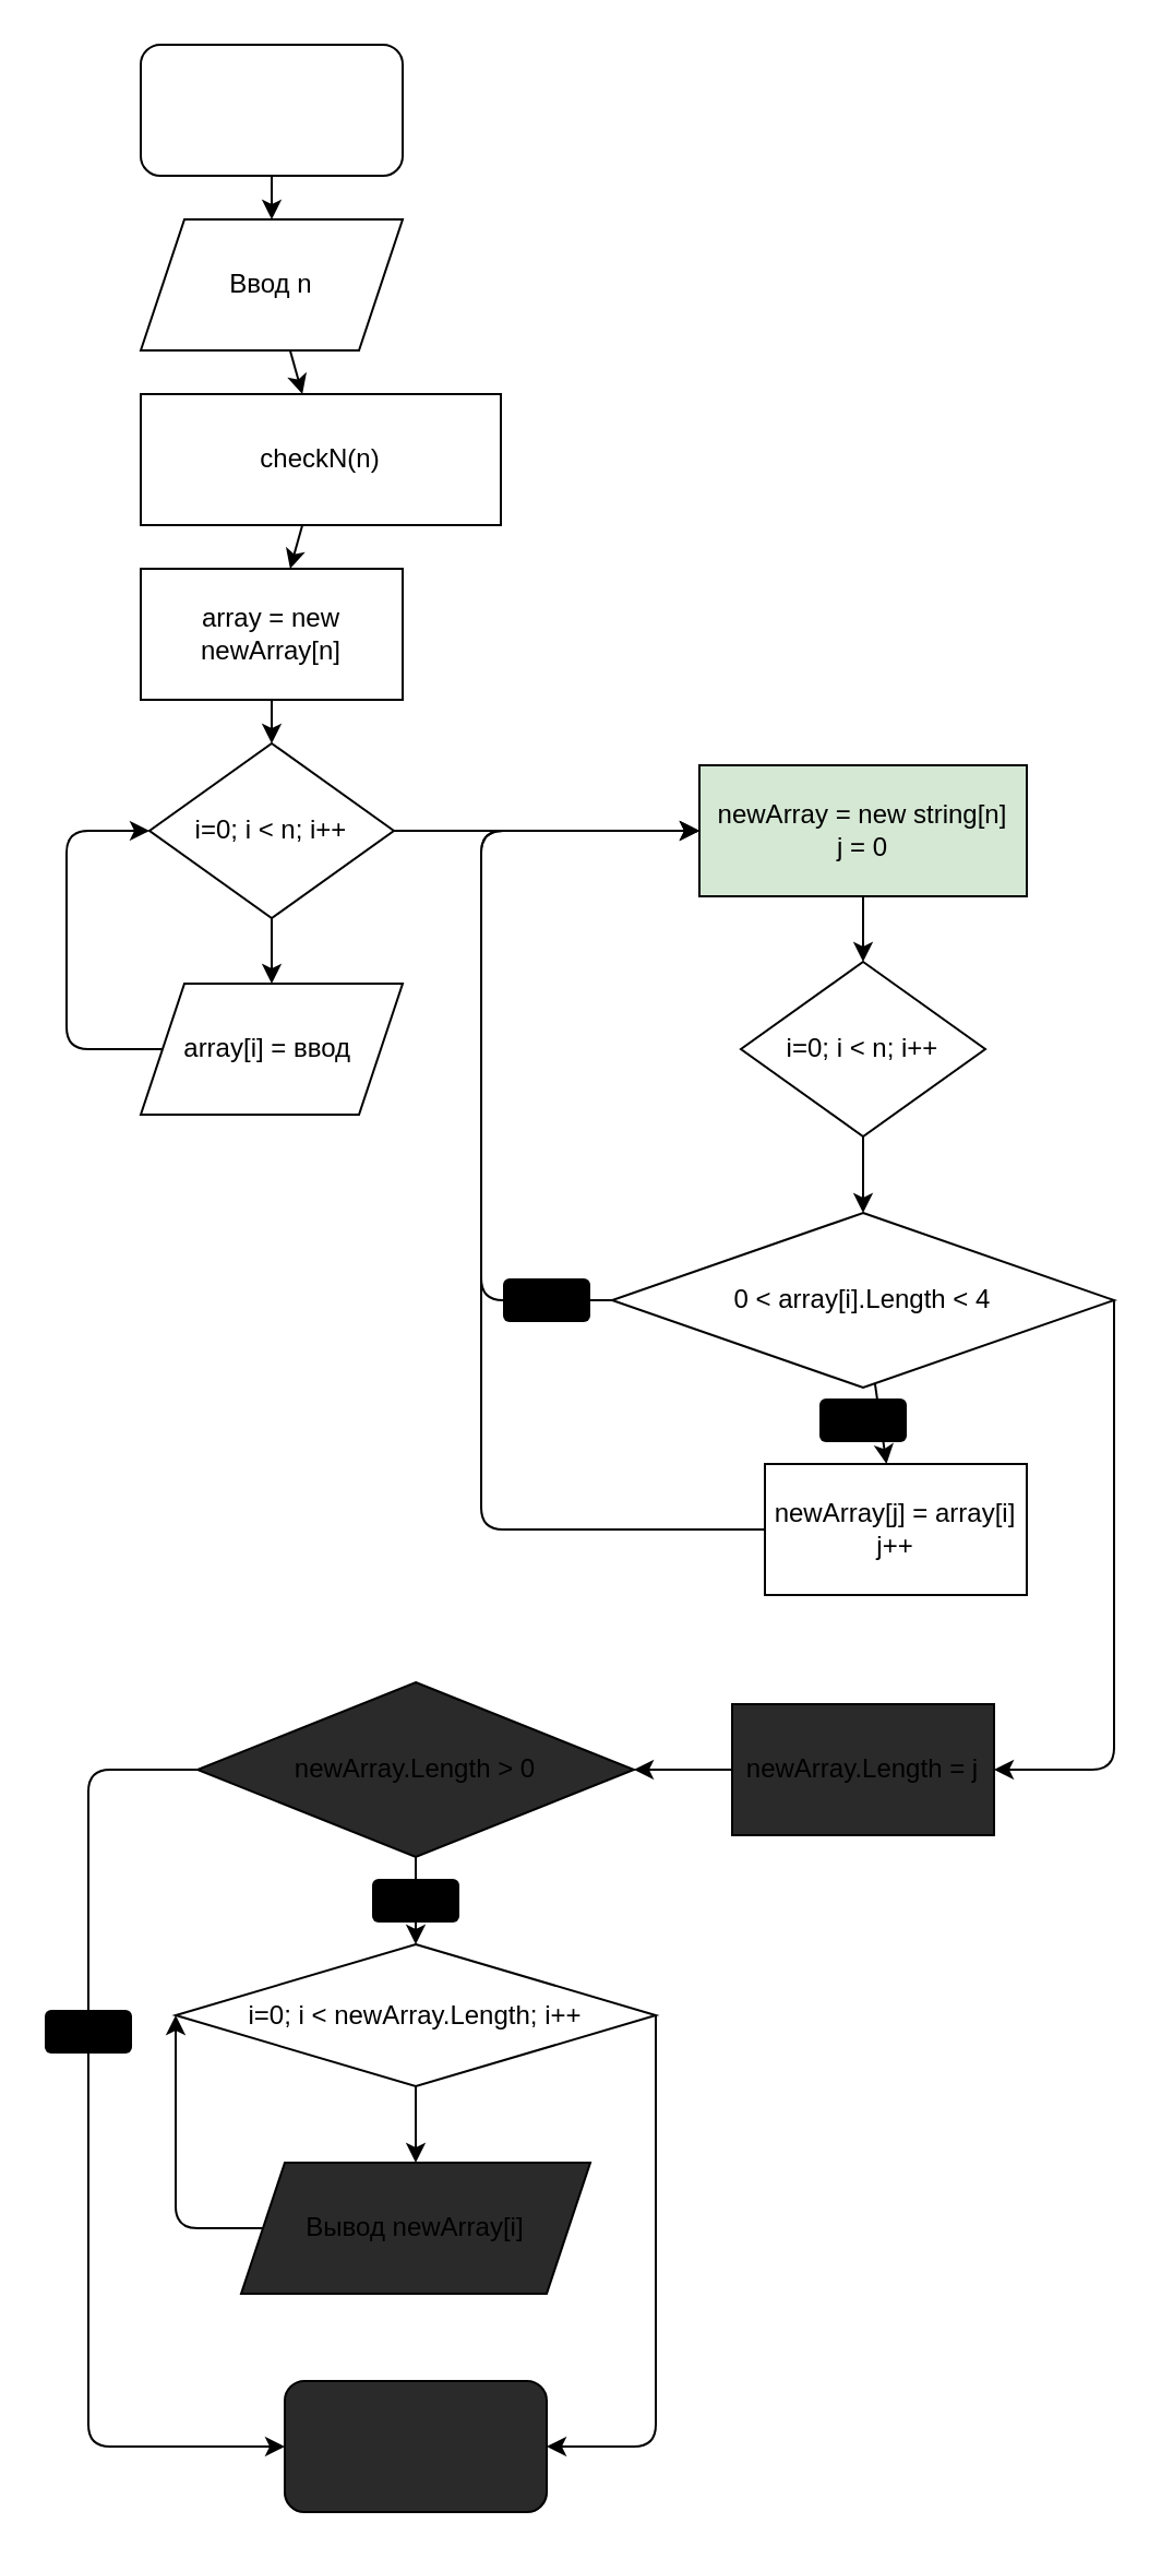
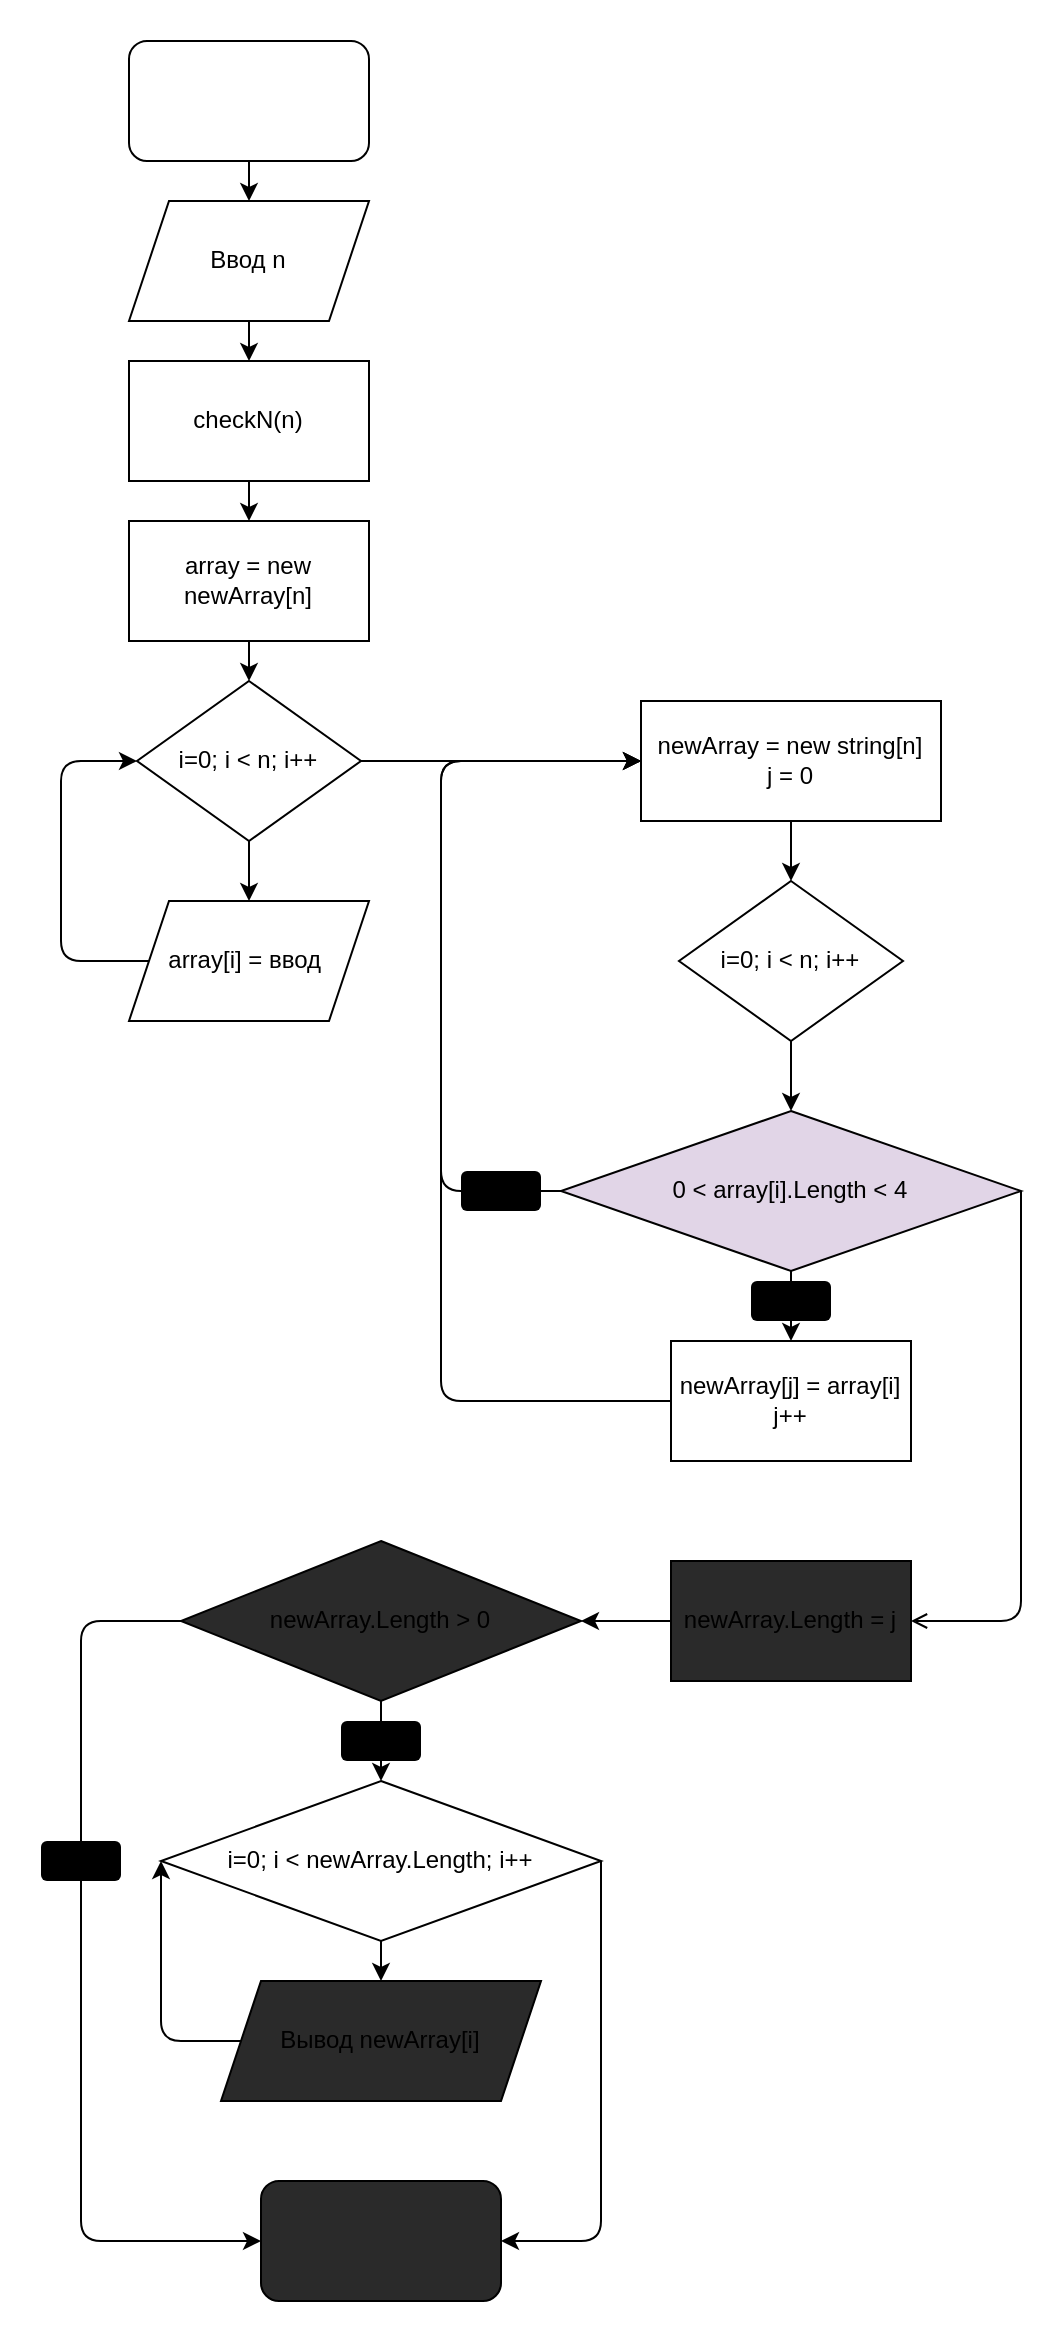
- <mxCell id="10" value="checkN(n)" style="rounded=0;whiteSpace=wrap;html=1;" vertex="1" parent="1"><mxGeometry x="64" y="180" width="165" height="60" as="geometry" /></mxCell>
+ <mxCell id="10" value="checkN(n)" style="rounded=0;whiteSpace=wrap;html=1;" vertex="1" parent="1"><mxGeometry x="64" y="180" width="120" height="60" as="geometry" /></mxCell>
- <mxCell id="16" value="newArray = new string[n]&lt;br&gt;j = 0" style="rounded=0;whiteSpace=wrap;html=1;fillColor=#d5e8d4;" vertex="1" parent="1"><mxGeometry x="320" y="350" width="150" height="60" as="geometry" /></mxCell>
+ <mxCell id="16" value="newArray = new string[n]&lt;br&gt;j = 0" style="rounded=0;whiteSpace=wrap;html=1;" vertex="1" parent="1"><mxGeometry x="320" y="350" width="150" height="60" as="geometry" /></mxCell>
- <mxCell id="22" value="0 &amp;lt; array[i].Length &amp;lt; 4" style="rhombus;whiteSpace=wrap;html=1;" vertex="1" parent="1"><mxGeometry x="280" y="555" width="230" height="80" as="geometry" /></mxCell>
+ <mxCell id="22" value="0 &amp;lt; array[i].Length &amp;lt; 4" style="rhombus;whiteSpace=wrap;html=1;fillColor=#e1d5e7;" vertex="1" parent="1"><mxGeometry x="280" y="555" width="230" height="80" as="geometry" /></mxCell>
- <mxCell id="24" value="newArray[j] = array[i]&lt;br&gt;j++" style="rounded=0;whiteSpace=wrap;html=1;" vertex="1" parent="1"><mxGeometry x="350" y="670" width="120" height="60" as="geometry" /></mxCell>
+ <mxCell id="24" value="newArray[j] = array[i]&lt;br&gt;j++" style="rounded=0;whiteSpace=wrap;html=1;" vertex="1" parent="1"><mxGeometry x="335" y="670" width="120" height="60" as="geometry" /></mxCell>
- <mxCell id="21" style="edgeStyle=none;html=1;exitX=1;exitY=0.5;exitDx=0;exitDy=0;entryX=1;entryY=0.5;entryDx=0;entryDy=0;" edge="1" parent="1" source="22" target="28"><mxGeometry relative="1" as="geometry"><mxPoint x="460" y="820" as="targetPoint" /><Array as="points"><mxPoint x="510" y="810" /><mxPoint x="460" y="810" /></Array></mxGeometry></mxCell>
+ <mxCell id="21" style="edgeStyle=none;html=1;exitX=1;exitY=0.5;exitDx=0;exitDy=0;entryX=1;entryY=0.5;entryDx=0;entryDy=0;endArrow=open;" edge="1" parent="1" source="22" target="28"><mxGeometry relative="1" as="geometry"><mxPoint x="460" y="820" as="targetPoint" /><Array as="points"><mxPoint x="510" y="810" /><mxPoint x="460" y="810" /></Array></mxGeometry></mxCell>
- <mxCell id="34" value="i=0; i &amp;lt; newArray.Length; i++" style="rhombus;whiteSpace=wrap;html=1;" vertex="1" parent="1"><mxGeometry x="80" y="890" width="220" height="65" as="geometry" /></mxCell>
+ <mxCell id="34" value="i=0; i &amp;lt; newArray.Length; i++" style="rhombus;whiteSpace=wrap;html=1;" vertex="1" parent="1"><mxGeometry x="80" y="890" width="220" height="80" as="geometry" /></mxCell>
